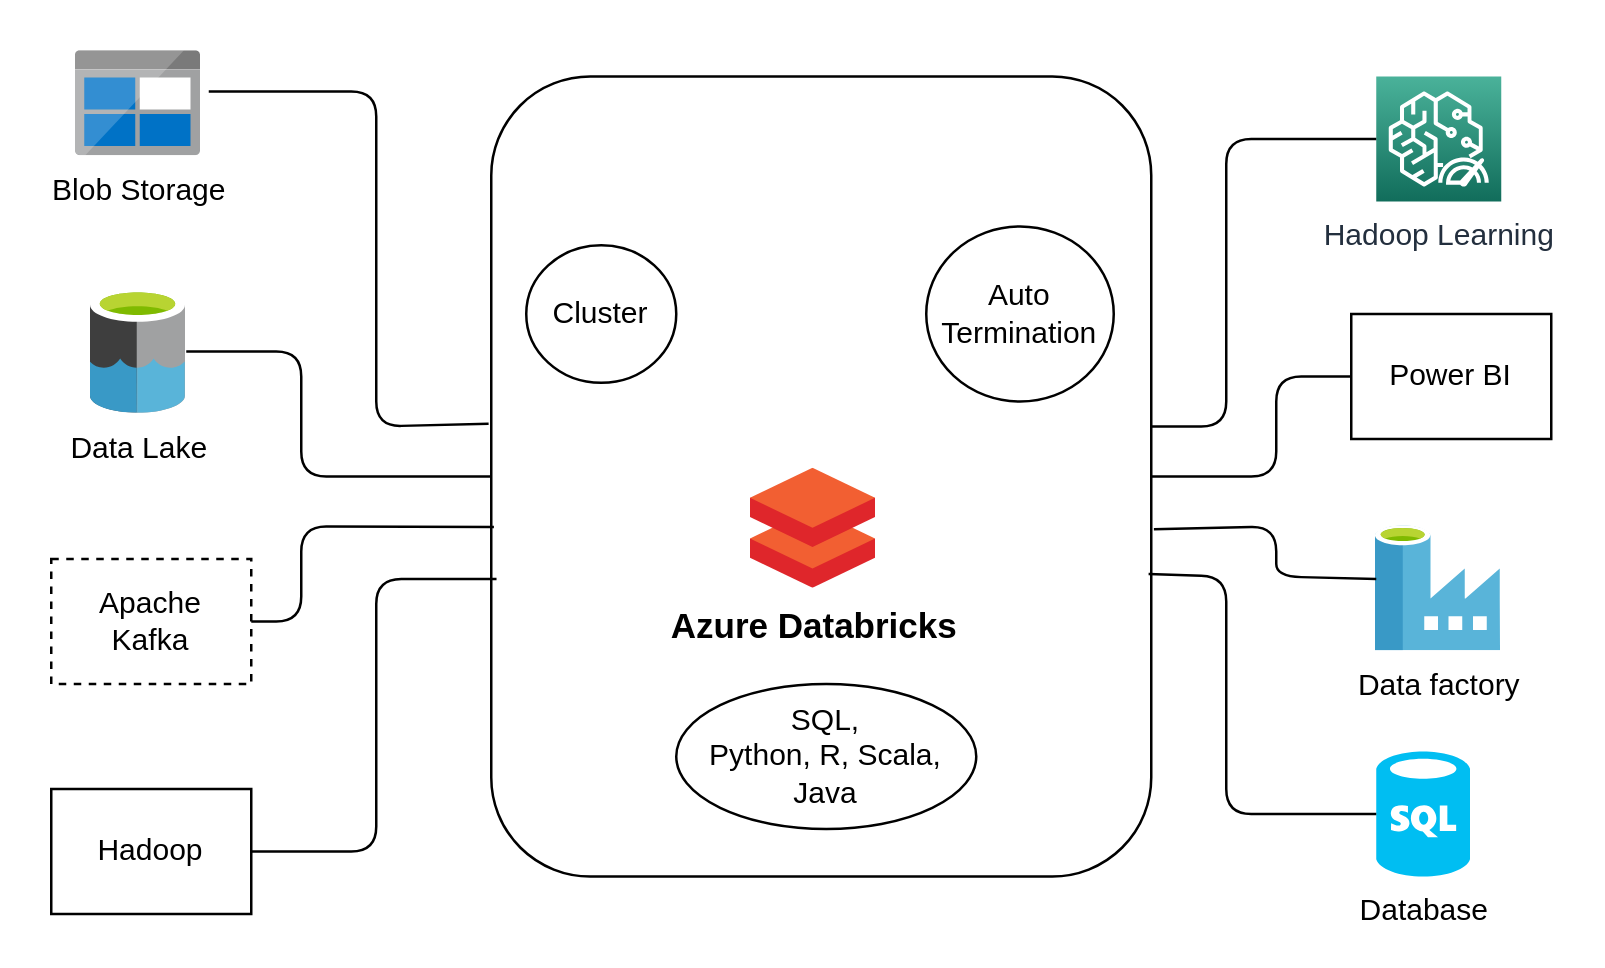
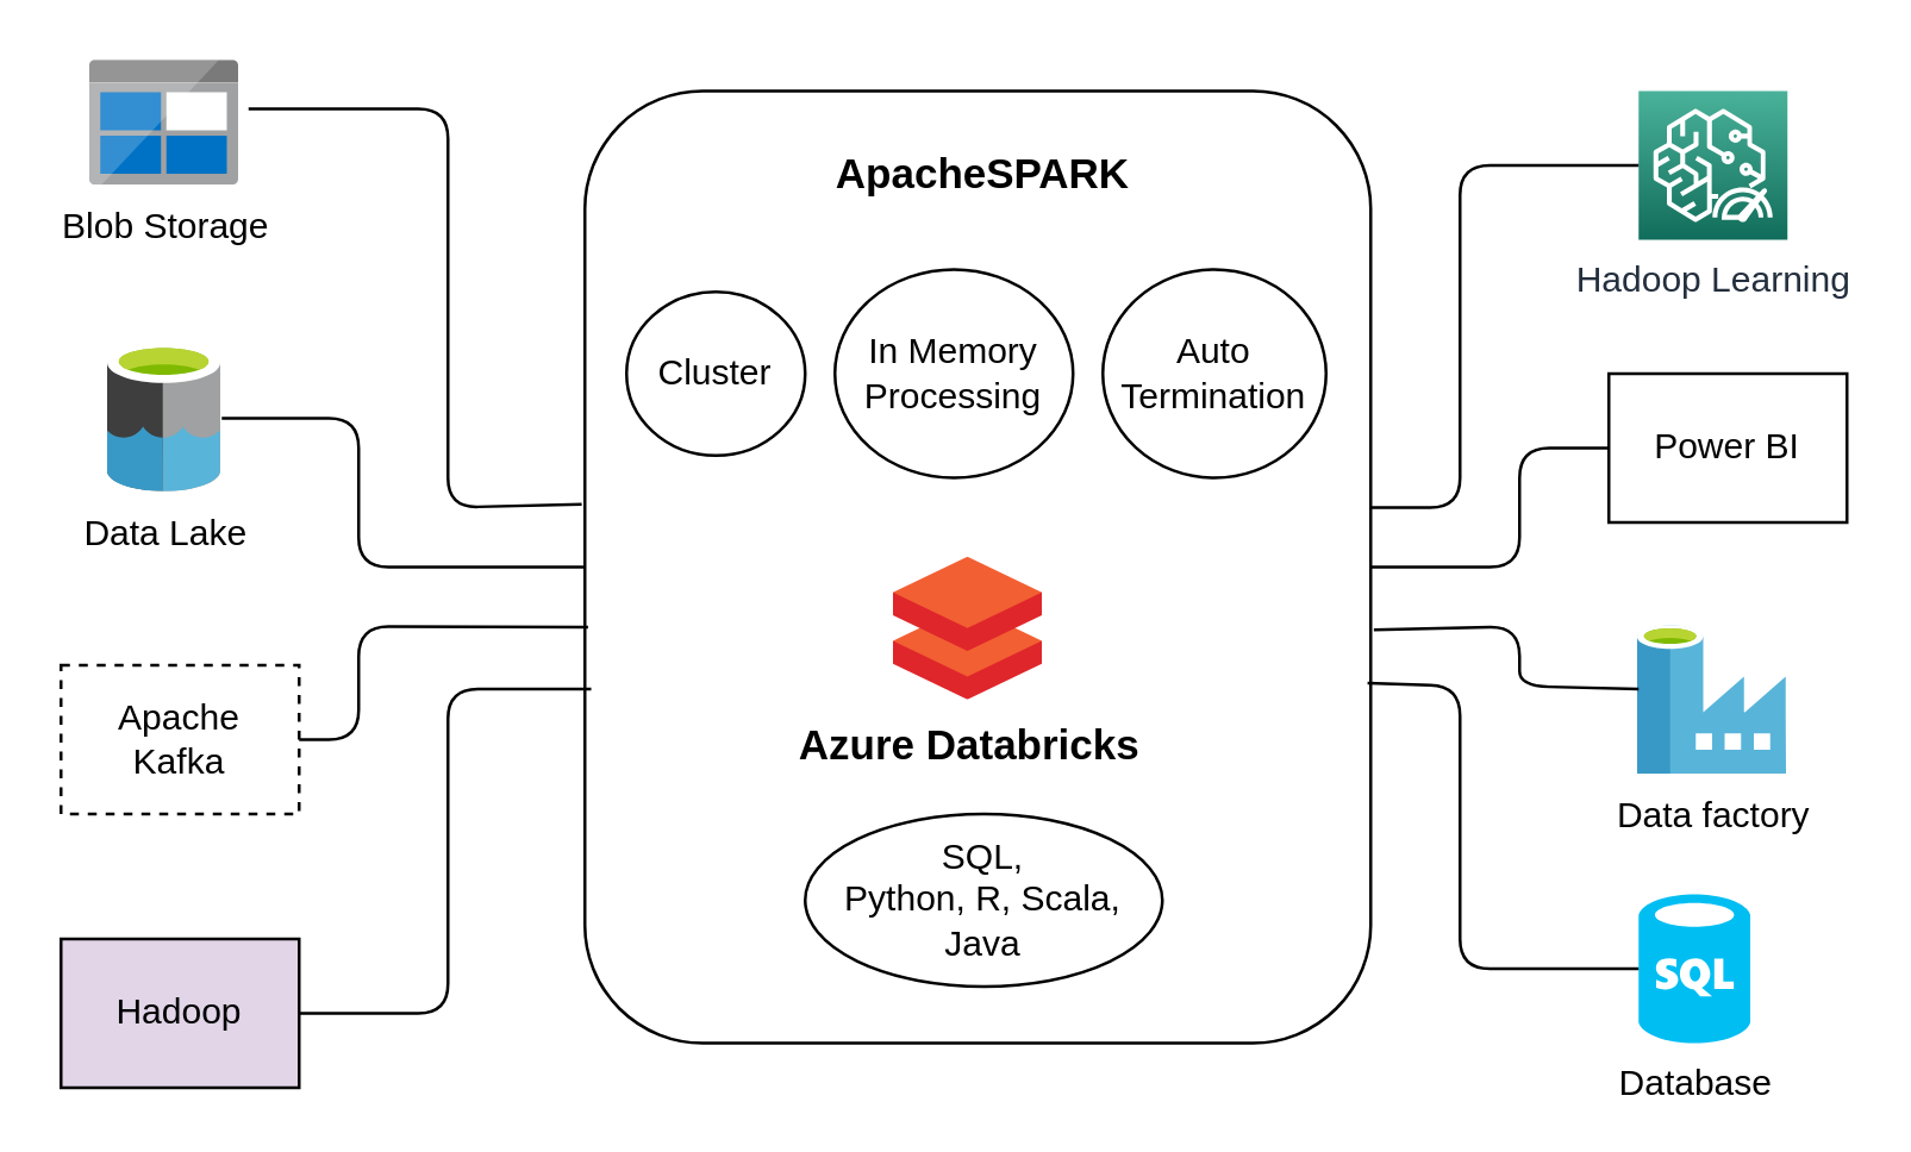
+ <mxCell id="16" value="&lt;b&gt;&lt;font style=&quot;font-size: 14px&quot;&gt;ApacheSPARK&lt;/font&gt;&lt;/b&gt;" style="text;html=1;strokeColor=none;fillColor=none;align=center;verticalAlign=middle;whiteSpace=wrap;rounded=0;" vertex="1" parent="1"><mxGeometry x="270" y="35" width="120" height="45" as="geometry" /></mxCell>
+ <mxCell id="23" value="&lt;div&gt;In Memory &lt;br&gt;&lt;/div&gt;&lt;div&gt;Processing&lt;br&gt;&lt;/div&gt;" style="ellipse;whiteSpace=wrap;html=1;" vertex="1" parent="1"><mxGeometry x="280" y="90" width="80" height="70" as="geometry" /></mxCell>
- <mxCell id="7" value="Hadoop" style="rounded=0;whiteSpace=wrap;html=1;" vertex="1" parent="1"><mxGeometry x="20" y="315" width="80" height="50" as="geometry" /></mxCell>
+ <mxCell id="7" value="Hadoop" style="rounded=0;whiteSpace=wrap;html=1;fillColor=#e1d5e7;" vertex="1" parent="1"><mxGeometry x="20" y="315" width="80" height="50" as="geometry" /></mxCell>
